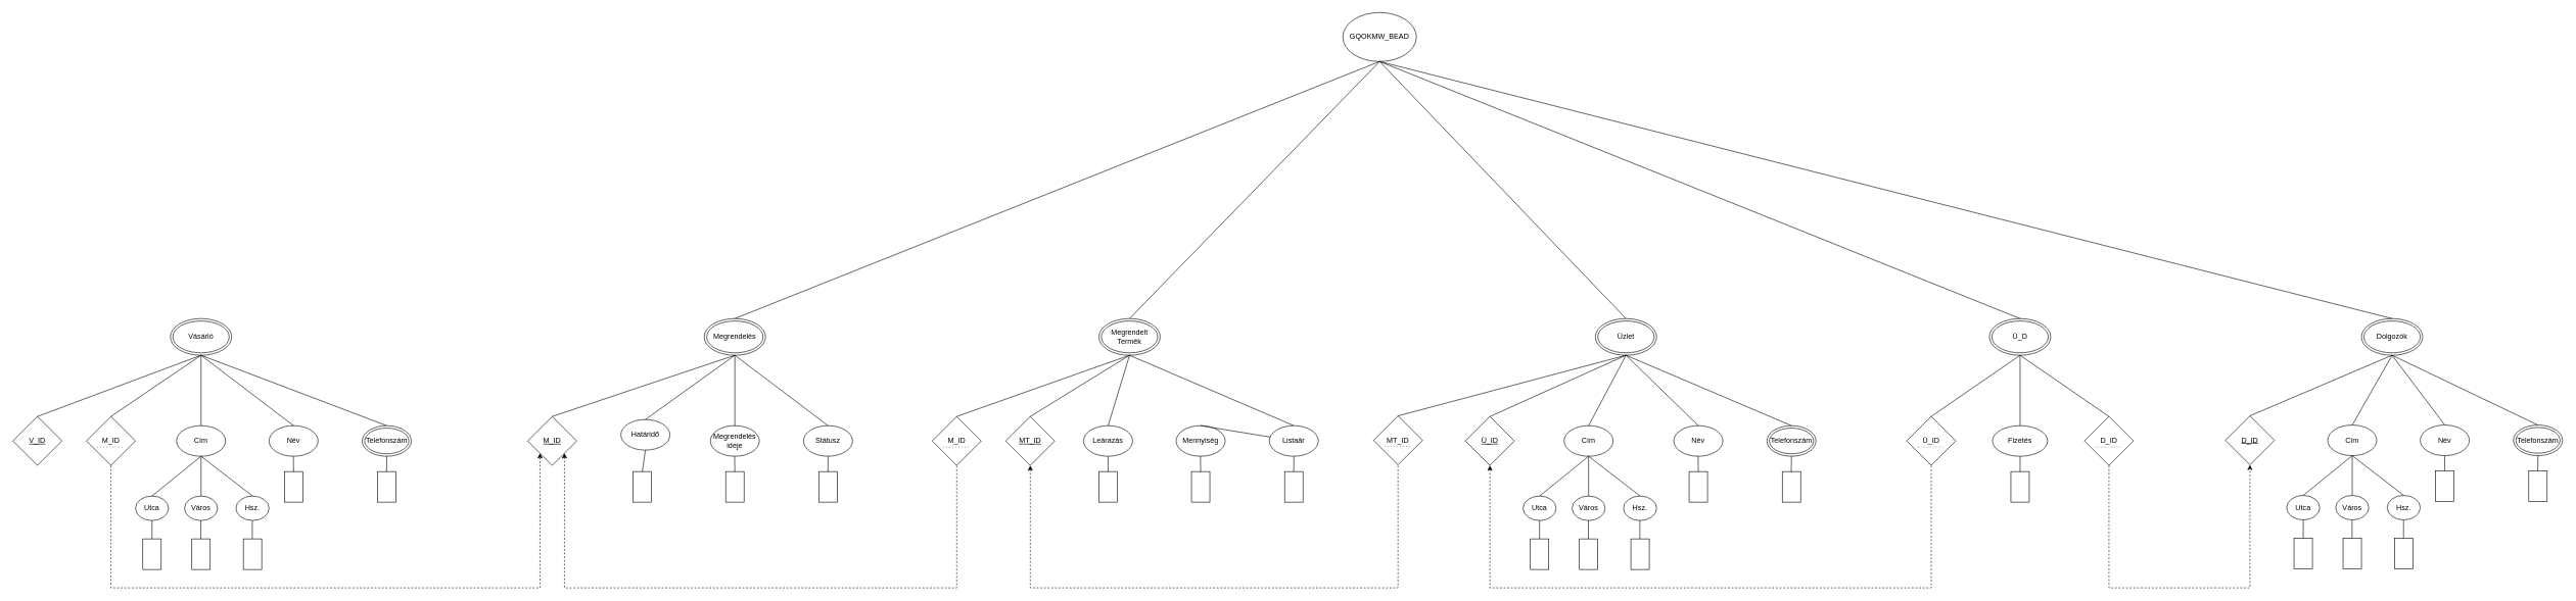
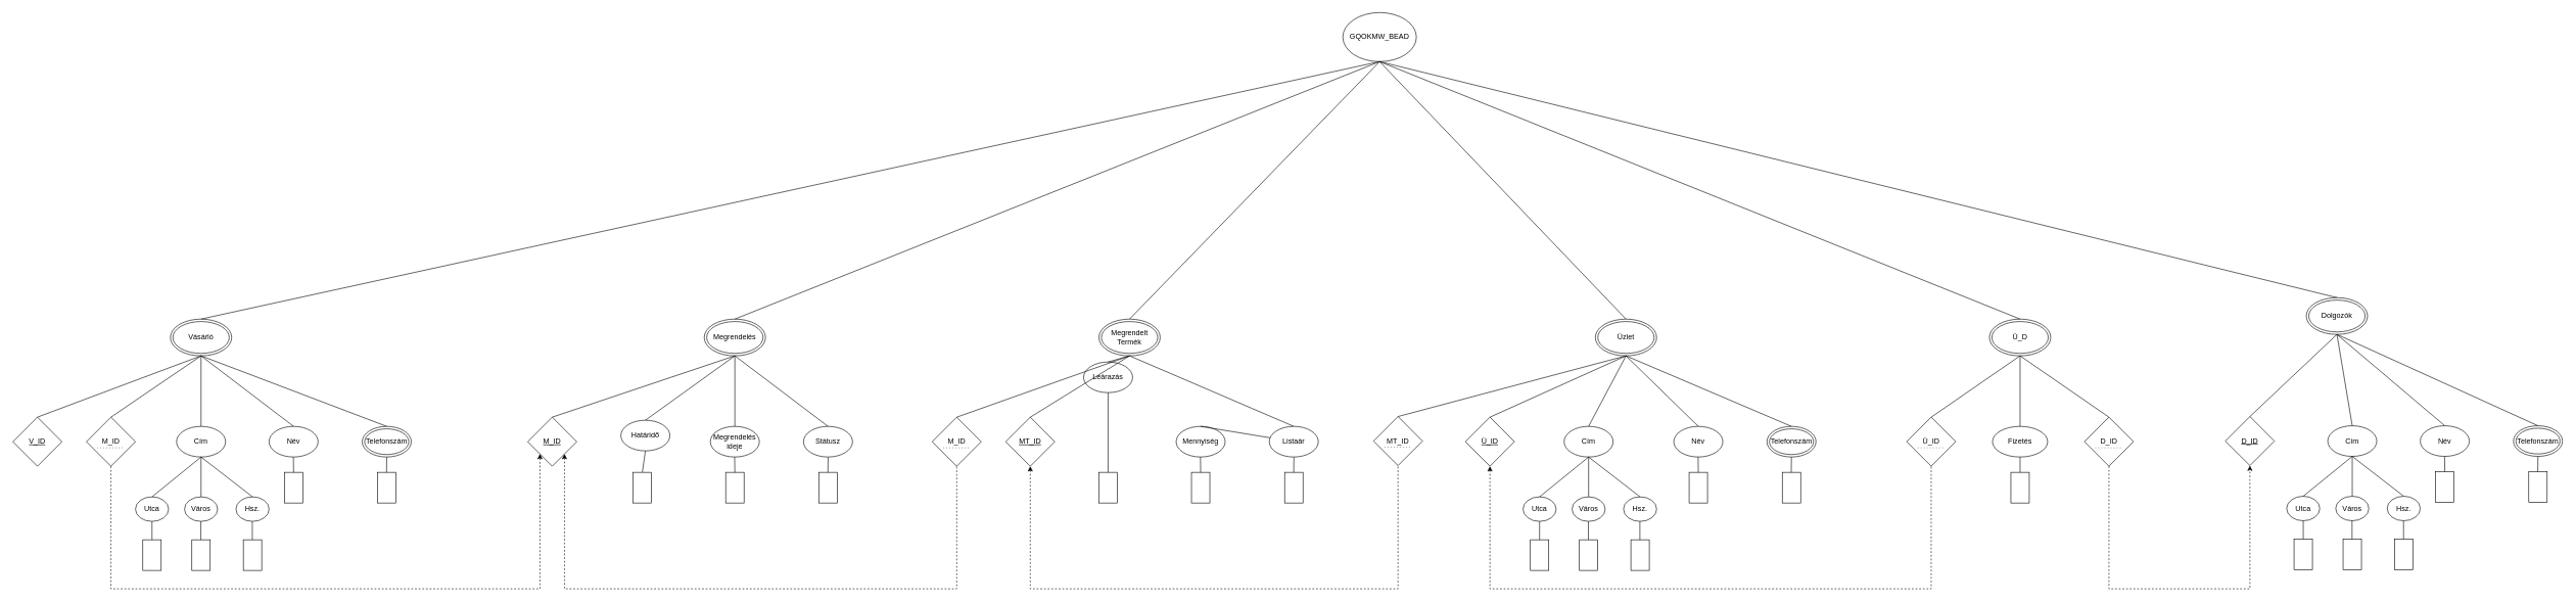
+ <mxCell id="32" value="" style="endArrow=none;html=1;rounded=0;entryX=0.5;entryY=1;entryDx=0;entryDy=0;exitX=0.5;exitY=0;exitDx=0;exitDy=0;" edge="1" parent="1" source="3" target="2"><mxGeometry width="50" height="50" relative="1" as="geometry"><mxPoint x="790" y="780" as="sourcePoint" /><mxPoint x="840" y="730" as="targetPoint" /></mxGeometry></mxCell>
- <mxCell id="101" value="Dolgozók" style="ellipse;shape=doubleEllipse;whiteSpace=wrap;html=1;" vertex="1" parent="1"><mxGeometry x="3852" y="520" width="100" height="60" as="geometry" /></mxCell>
+ <mxCell id="101" value="Dolgozók" style="ellipse;shape=doubleEllipse;whiteSpace=wrap;html=1;" vertex="1" parent="1"><mxGeometry x="3762" y="485" width="100" height="60" as="geometry" /></mxCell>
- <mxCell id="52" value="Leárazás" style="ellipse;whiteSpace=wrap;html=1;" vertex="1" parent="1"><mxGeometry x="1767" y="695" width="80" height="50" as="geometry" /></mxCell>
+ <mxCell id="52" value="Leárazás" style="ellipse;whiteSpace=wrap;html=1;" vertex="1" parent="1"><mxGeometry x="1767" y="590" width="80" height="50" as="geometry" /></mxCell>
